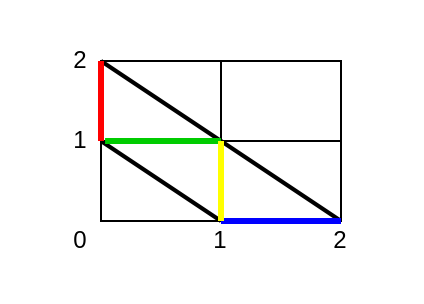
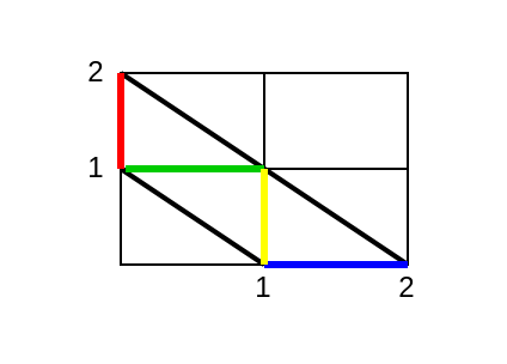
- <mxCell id="11" value="0" style="text;html=1;strokeColor=none;fillColor=none;align=center;verticalAlign=middle;whiteSpace=wrap;rounded=0;" vertex="1" parent="1"><mxGeometry x="20" y="110" width="40" height="20" as="geometry" /></mxCell>
